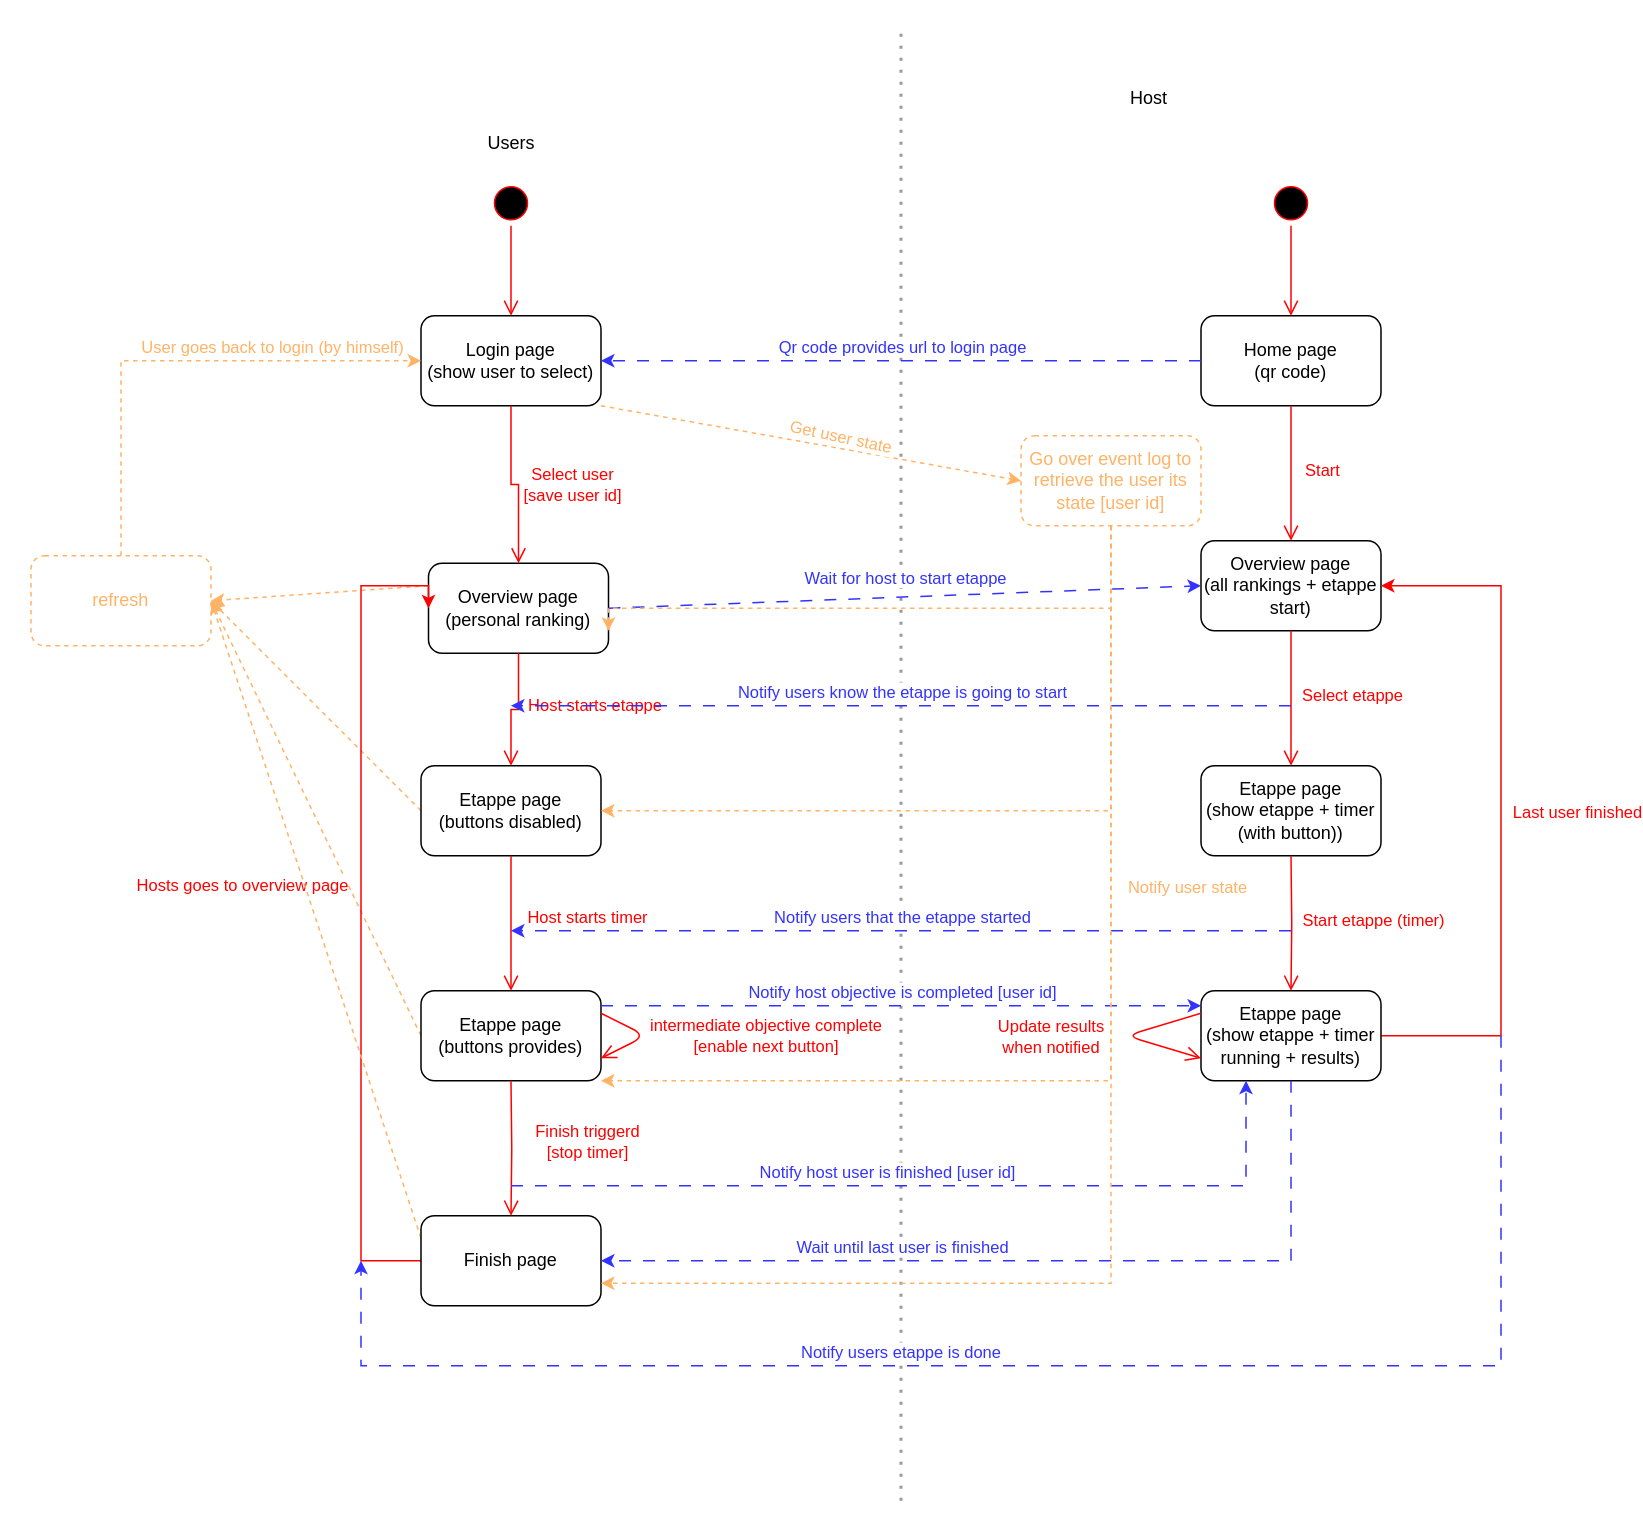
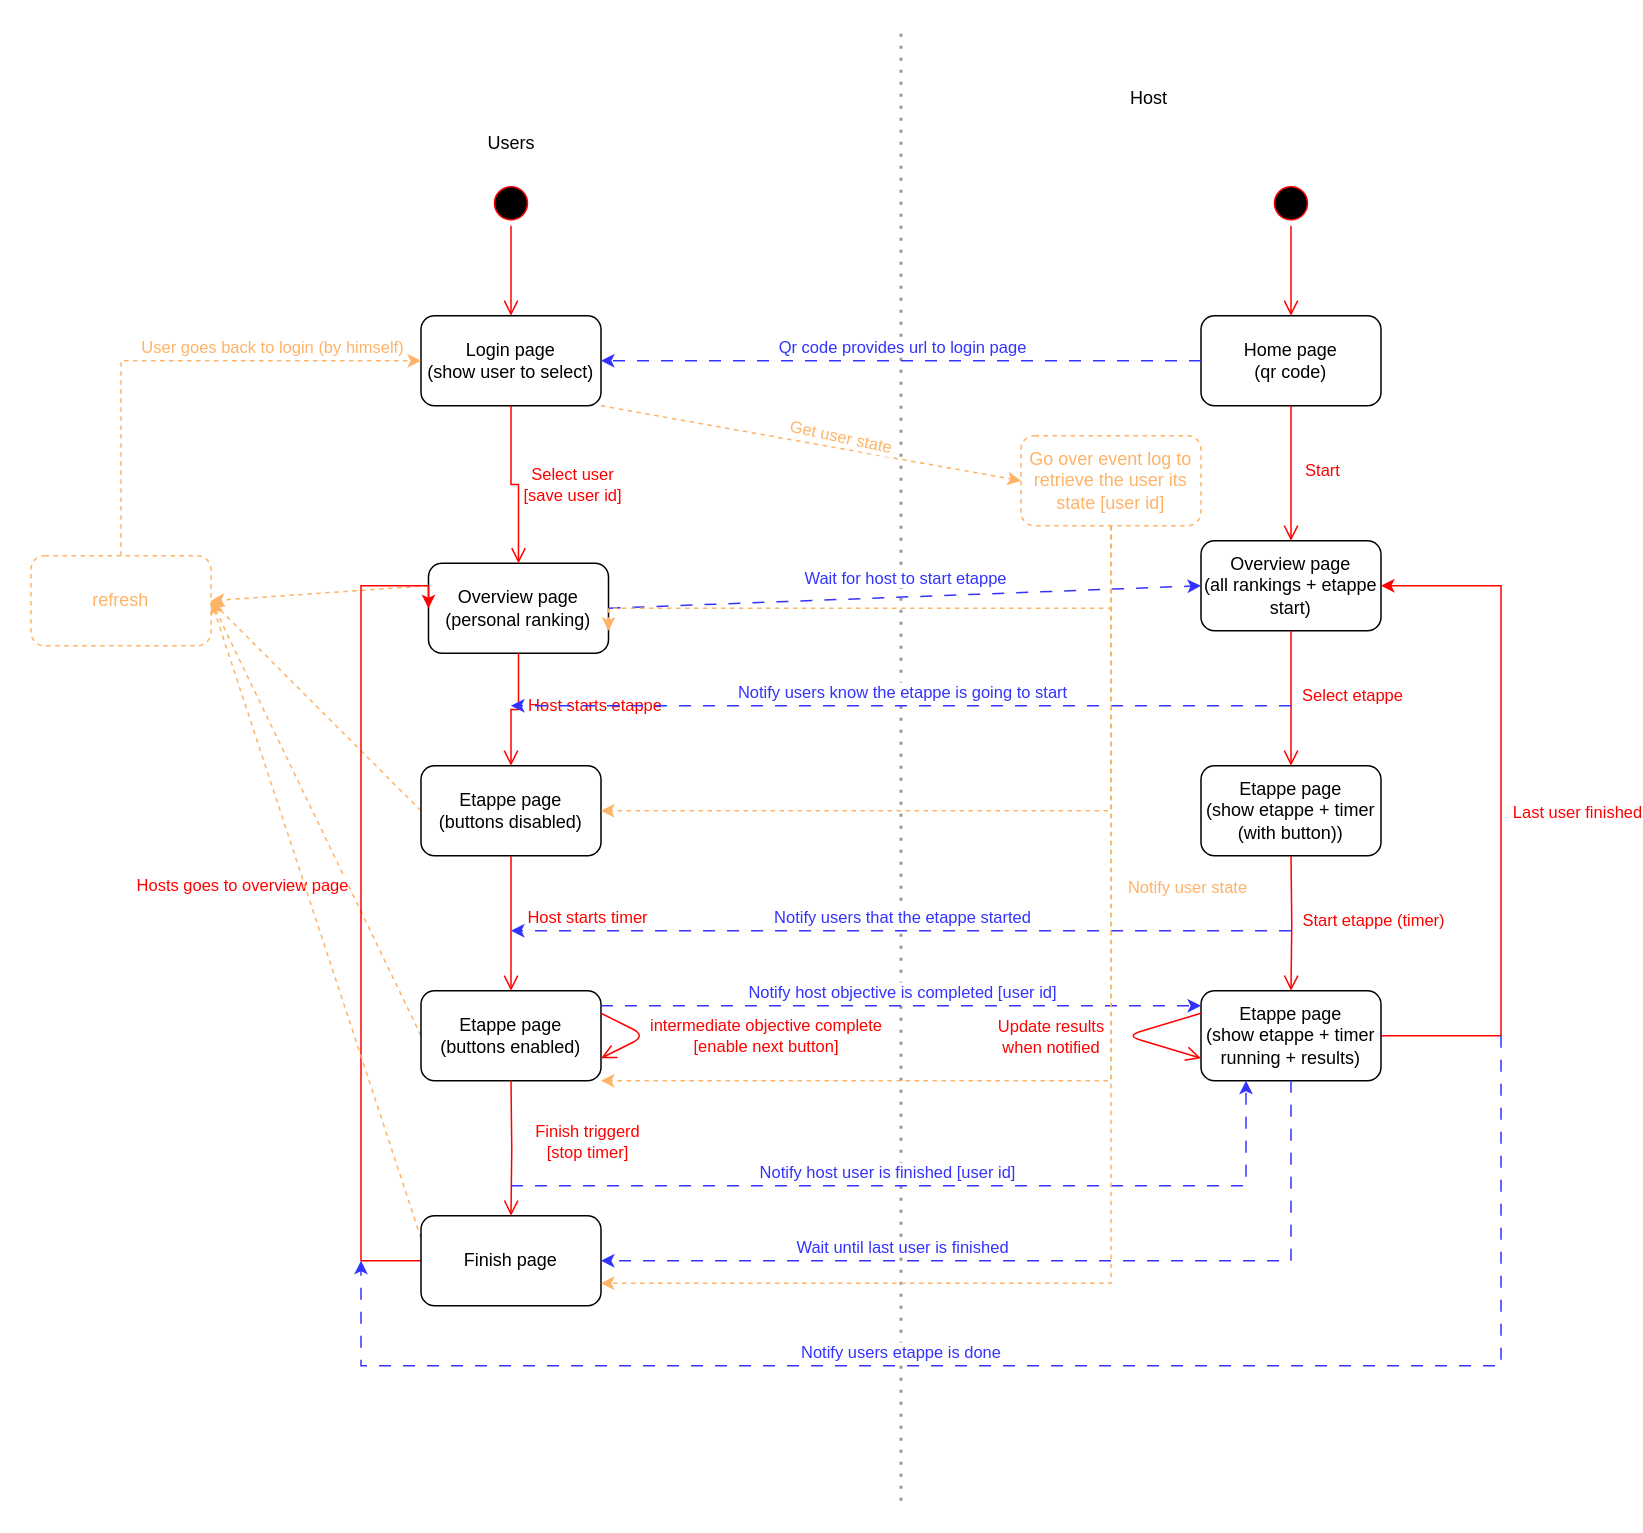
- <mxCell id="39" value="Etappe page&lt;div&gt;(buttons provides)&lt;/div&gt;" style="rounded=1;whiteSpace=wrap;html=1;" vertex="1" parent="1"><mxGeometry x="280" y="660" width="120" height="60" as="geometry" /></mxCell>
+ <mxCell id="39" value="Etappe page&lt;div&gt;(buttons enabled)&lt;/div&gt;" style="rounded=1;whiteSpace=wrap;html=1;" vertex="1" parent="1"><mxGeometry x="280" y="660" width="120" height="60" as="geometry" /></mxCell>
